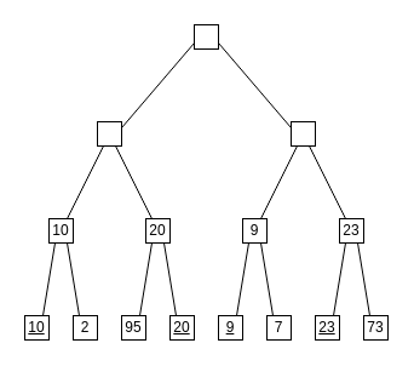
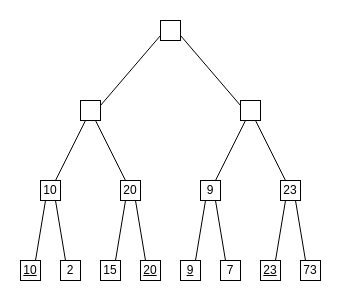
- <mxCell id="10" value="95" style="text;html=1;strokeColor=none;fillColor=none;align=center;verticalAlign=middle;whiteSpace=wrap;rounded=0;" vertex="1" parent="8"><mxGeometry width="20" height="20" as="geometry" /></mxCell>
+ <mxCell id="10" value="15" style="text;html=1;strokeColor=none;fillColor=none;align=center;verticalAlign=middle;whiteSpace=wrap;rounded=0;" vertex="1" parent="8"><mxGeometry width="20" height="20" as="geometry" /></mxCell>
